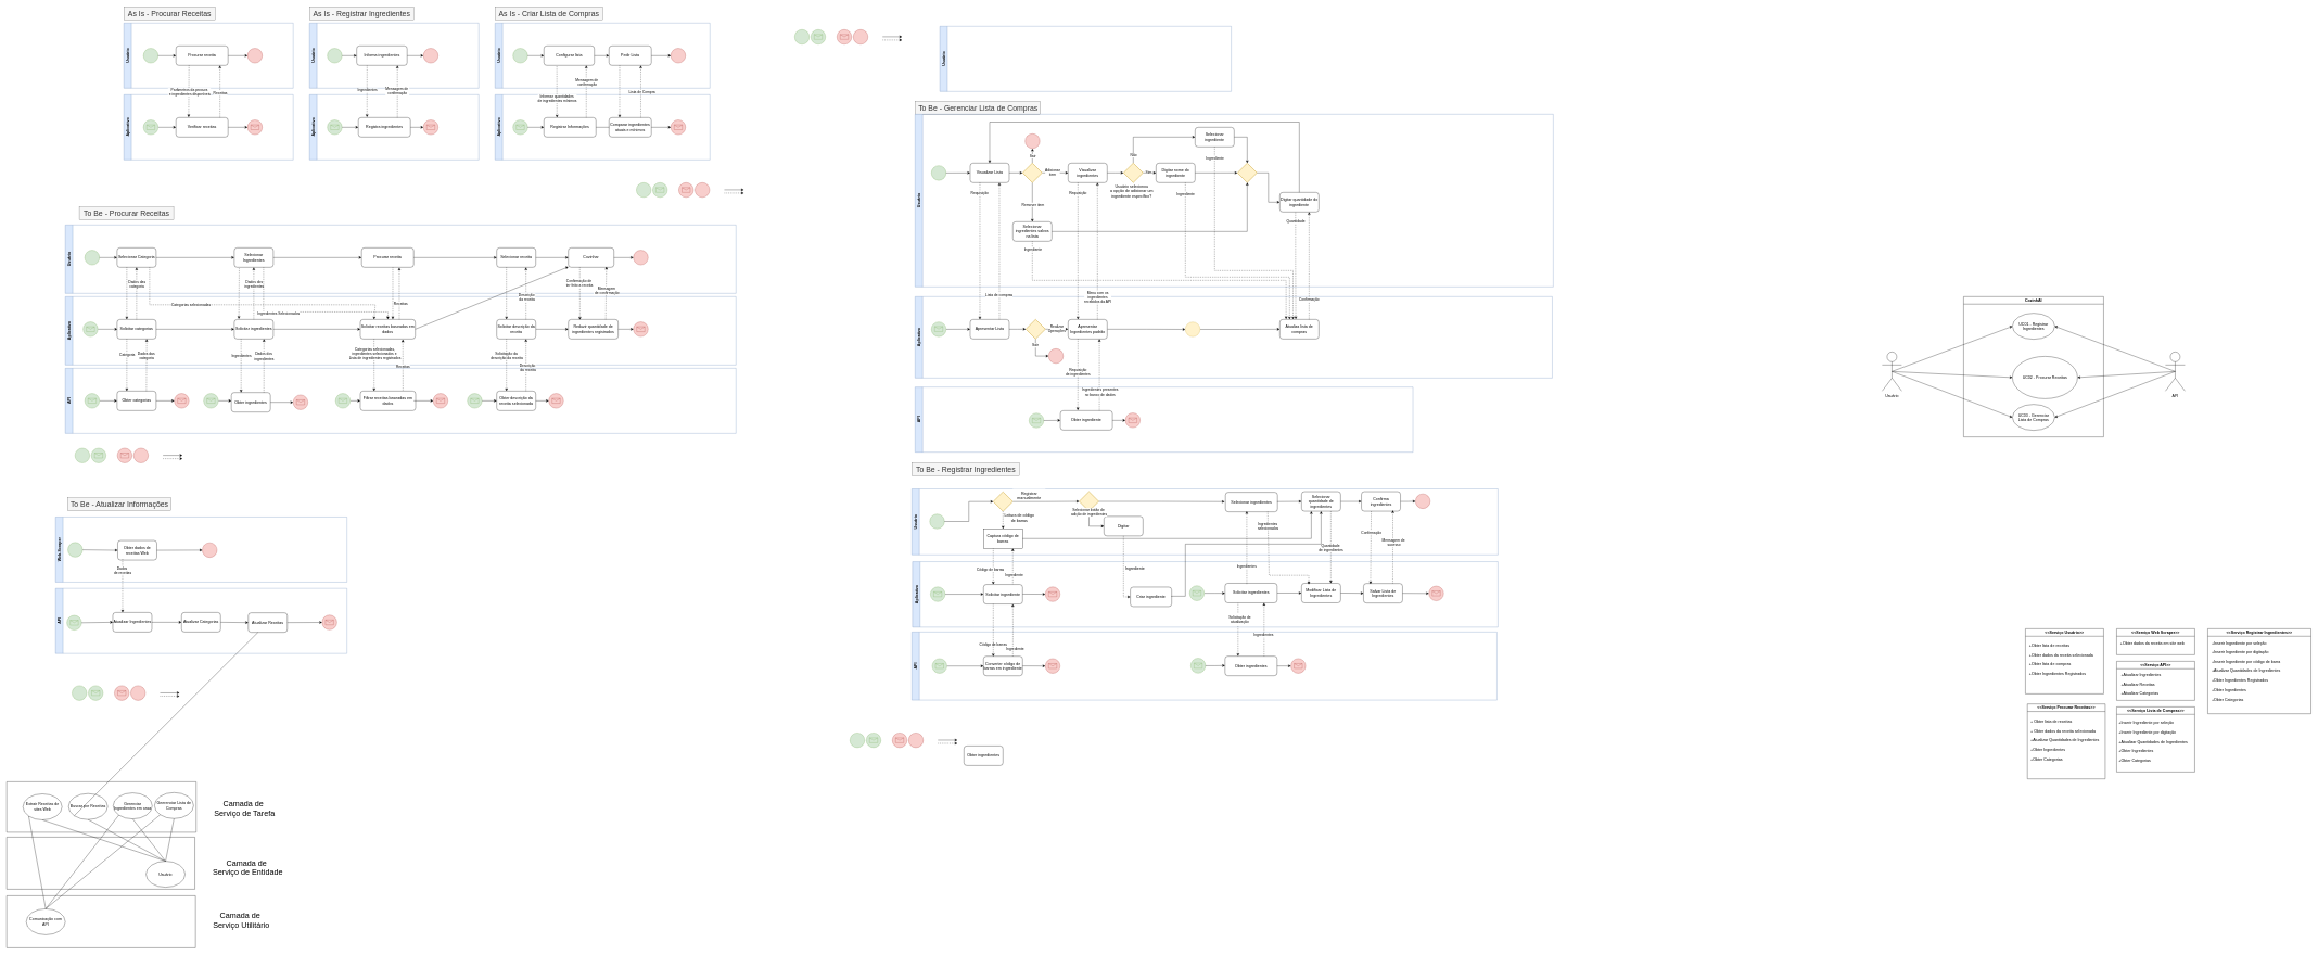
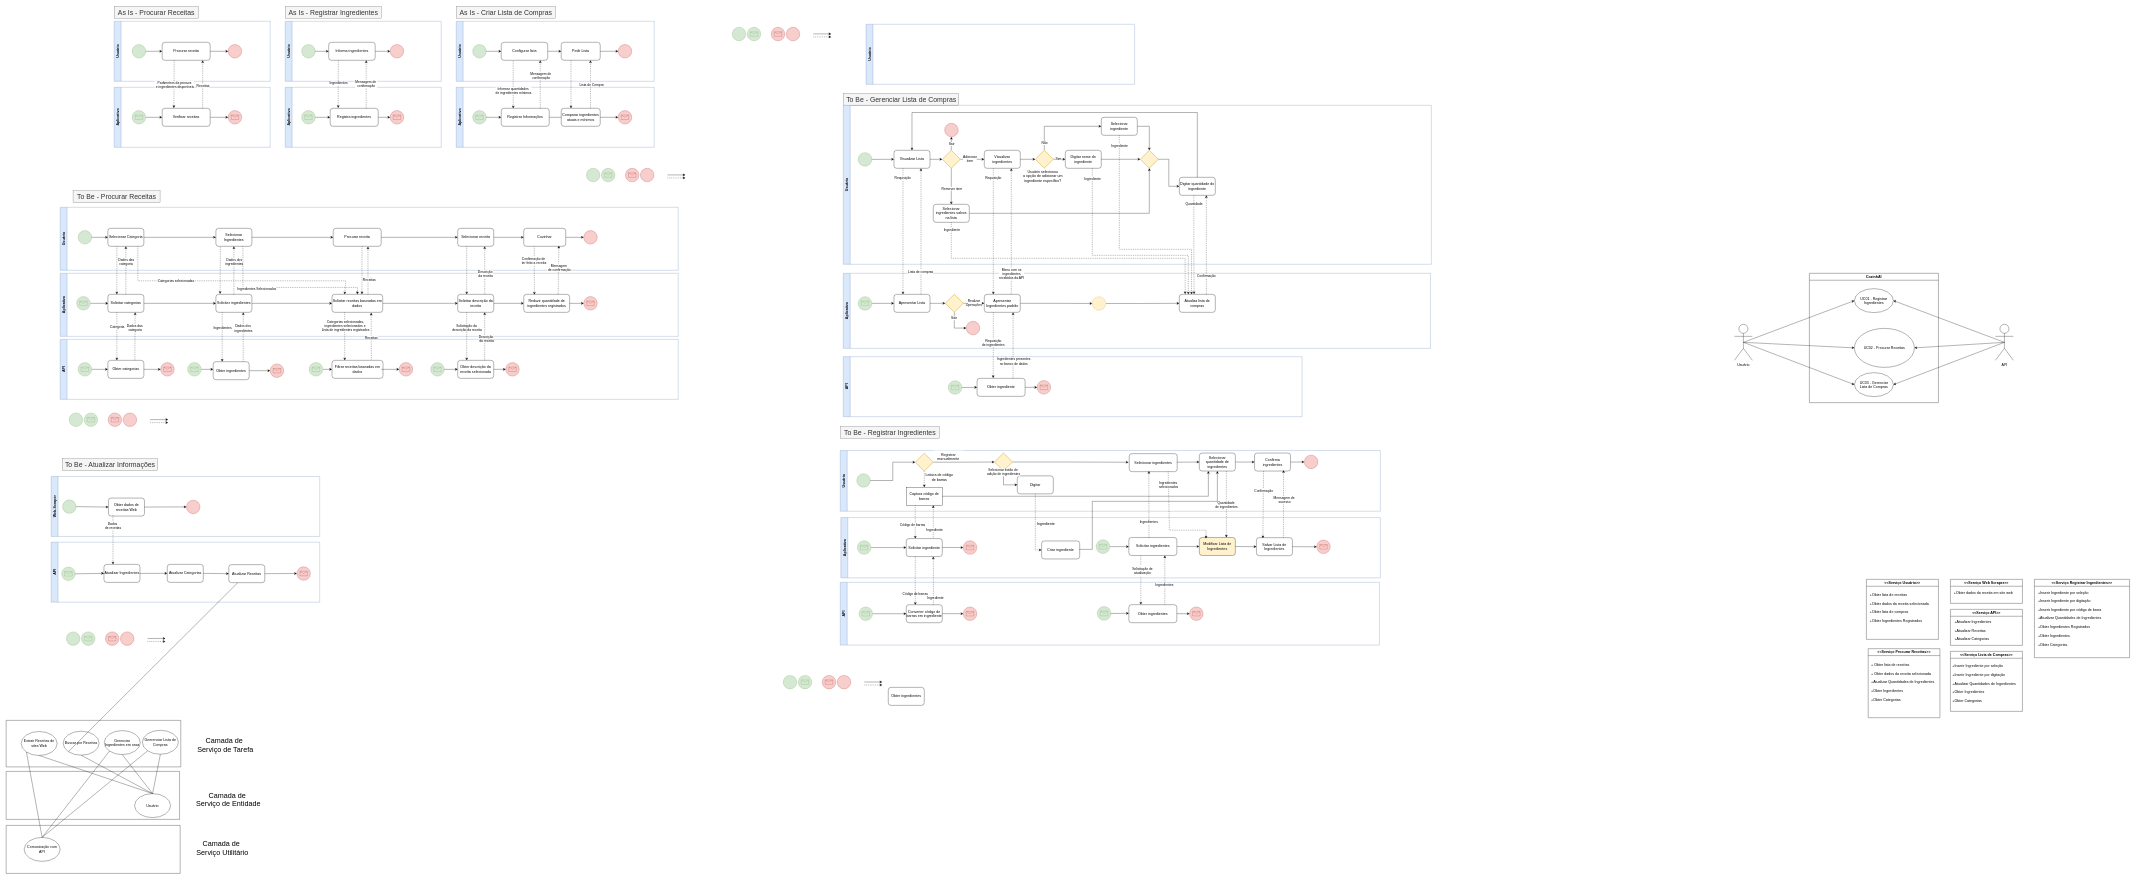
- <mxCell id="129" value="" style="endArrow=classic;html=1;rounded=0;exitX=1;exitY=0.5;exitDx=0;exitDy=0;" parent="75" source="84" target="116" edge="1"><mxGeometry width="50" height="50" relative="1" as="geometry"><mxPoint x="1250" y="160" as="sourcePoint" /><mxPoint x="1300" y="110" as="targetPoint" /></mxGeometry></mxCell>
+ <mxCell id="129" value="" style="endArrow=classic;html=1;rounded=0;exitX=1;exitY=0.5;exitDx=0;exitDy=0;entryX=0;entryY=0.5;entryDx=0;entryDy=0;" parent="75" source="84" target="101" edge="1"><mxGeometry width="50" height="50" relative="1" as="geometry"><mxPoint x="1250" y="160" as="sourcePoint" /><mxPoint x="1300" y="110" as="targetPoint" /></mxGeometry></mxCell>
- <mxCell id="187" value="Modificar Lista de Ingredientes" style="rounded=1;whiteSpace=wrap;html=1;movable=1;resizable=1;rotatable=1;deletable=1;editable=1;locked=0;connectable=1;" parent="168" vertex="1"><mxGeometry x="1196.75" y="289.87" width="120" height="60" as="geometry" /></mxCell>
+ <mxCell id="187" value="Modificar Lista de Ingredientes" style="rounded=1;whiteSpace=wrap;html=1;movable=1;resizable=1;rotatable=1;deletable=1;editable=1;locked=0;connectable=1;fillColor=#fff2cc;" parent="168" vertex="1"><mxGeometry x="1196.75" y="289.87" width="120" height="60" as="geometry" /></mxCell>
